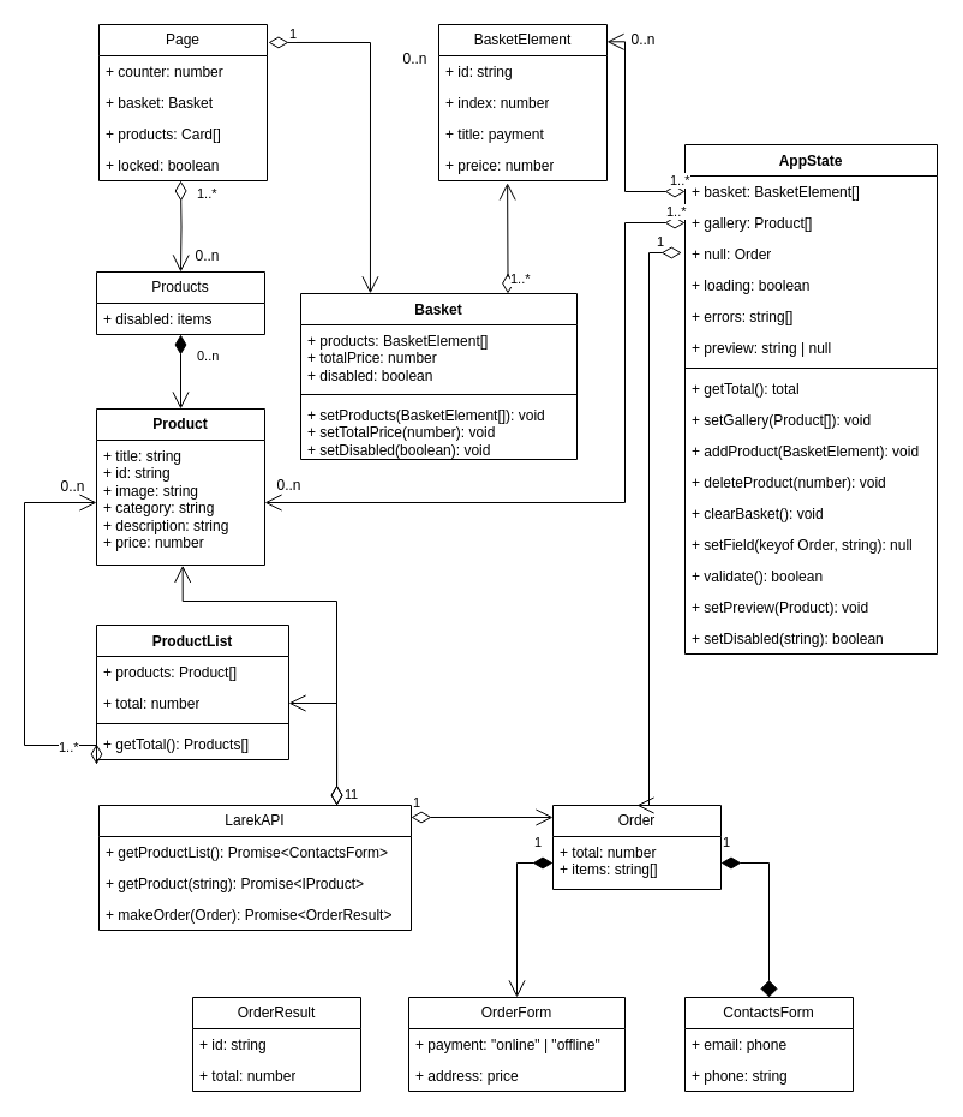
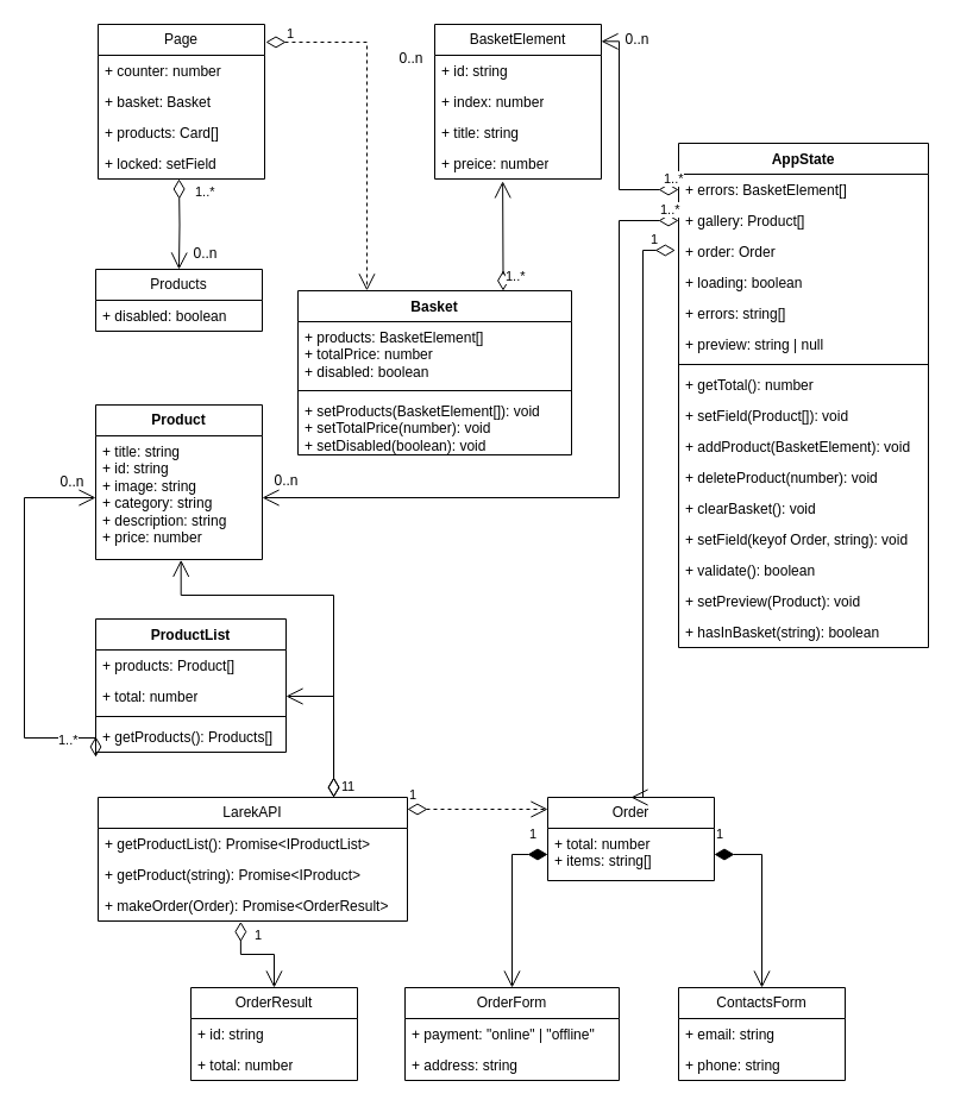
- <mxCell id="19" value="1" style="endArrow=open;html=1;endSize=12;startArrow=diamondThin;startSize=14;startFill=0;edgeStyle=orthogonalEdgeStyle;align=left;verticalAlign=bottom;rounded=0;entryX=0.252;entryY=-0.001;entryDx=0;entryDy=0;entryPerimeter=0;exitX=1.007;exitY=0.115;exitDx=0;exitDy=0;exitPerimeter=0;" parent="1" source="14" target="10" edge="1"><mxGeometry x="-0.89" y="-2" relative="1" as="geometry"><mxPoint x="-30" y="34" as="sourcePoint" /><mxPoint x="308" y="240" as="targetPoint" /><mxPoint as="offset" /><Array as="points"><mxPoint x="308" y="35" /></Array></mxGeometry></mxCell>
+ <mxCell id="19" value="1" style="endArrow=open;html=1;endSize=12;startArrow=diamondThin;startSize=14;startFill=0;edgeStyle=orthogonalEdgeStyle;align=left;verticalAlign=bottom;rounded=0;entryX=0.252;entryY=-0.001;entryDx=0;entryDy=0;entryPerimeter=0;exitX=1.007;exitY=0.115;exitDx=0;exitDy=0;exitPerimeter=0;dashed=1;" parent="1" source="14" target="10" edge="1"><mxGeometry x="-0.89" y="-2" relative="1" as="geometry"><mxPoint x="-30" y="34" as="sourcePoint" /><mxPoint x="308" y="240" as="targetPoint" /><mxPoint as="offset" /><Array as="points"><mxPoint x="308" y="35" /></Array></mxGeometry></mxCell>
- <mxCell id="50" value="+ title: payment" style="text;strokeColor=none;fillColor=none;align=left;verticalAlign=top;spacingLeft=4;spacingRight=4;overflow=hidden;rotatable=0;points=[[0,0.5],[1,0.5]];portConstraint=eastwest;whiteSpace=wrap;html=1;" parent="47" vertex="1"><mxGeometry y="78" width="140" height="26" as="geometry" /></mxCell>
+ <mxCell id="50" value="+ title: string" style="text;strokeColor=none;fillColor=none;align=left;verticalAlign=top;spacingLeft=4;spacingRight=4;overflow=hidden;rotatable=0;points=[[0,0.5],[1,0.5]];portConstraint=eastwest;whiteSpace=wrap;html=1;" parent="47" vertex="1"><mxGeometry y="78" width="140" height="26" as="geometry" /></mxCell>
- <mxCell id="18" value="+ locked: boolean" style="text;strokeColor=none;fillColor=none;align=left;verticalAlign=top;spacingLeft=4;spacingRight=4;overflow=hidden;rotatable=0;points=[[0,0.5],[1,0.5]];portConstraint=eastwest;whiteSpace=wrap;html=1;" parent="14" vertex="1"><mxGeometry y="104" width="140" height="26" as="geometry" /></mxCell>
+ <mxCell id="18" value="+ locked: setField" style="text;strokeColor=none;fillColor=none;align=left;verticalAlign=top;spacingLeft=4;spacingRight=4;overflow=hidden;rotatable=0;points=[[0,0.5],[1,0.5]];portConstraint=eastwest;whiteSpace=wrap;html=1;" parent="14" vertex="1"><mxGeometry y="104" width="140" height="26" as="geometry" /></mxCell>
- <mxCell id="31" value="+ basket: BasketElement[]" style="text;strokeColor=none;fillColor=none;align=left;verticalAlign=top;spacingLeft=4;spacingRight=4;overflow=hidden;rotatable=0;points=[[0,0.5],[1,0.5]];portConstraint=eastwest;whiteSpace=wrap;html=1;" parent="30" vertex="1"><mxGeometry y="26" width="210" height="26" as="geometry" /></mxCell>
+ <mxCell id="31" value="+ errors: BasketElement[]" style="text;strokeColor=none;fillColor=none;align=left;verticalAlign=top;spacingLeft=4;spacingRight=4;overflow=hidden;rotatable=0;points=[[0,0.5],[1,0.5]];portConstraint=eastwest;whiteSpace=wrap;html=1;" parent="30" vertex="1"><mxGeometry y="26" width="210" height="26" as="geometry" /></mxCell>
- <mxCell id="33" value="+ null: Order" style="text;strokeColor=none;fillColor=none;align=left;verticalAlign=top;spacingLeft=4;spacingRight=4;overflow=hidden;rotatable=0;points=[[0,0.5],[1,0.5]];portConstraint=eastwest;whiteSpace=wrap;html=1;" parent="30" vertex="1"><mxGeometry y="78" width="210" height="26" as="geometry" /></mxCell>
+ <mxCell id="33" value="+ order: Order" style="text;strokeColor=none;fillColor=none;align=left;verticalAlign=top;spacingLeft=4;spacingRight=4;overflow=hidden;rotatable=0;points=[[0,0.5],[1,0.5]];portConstraint=eastwest;whiteSpace=wrap;html=1;" parent="30" vertex="1"><mxGeometry y="78" width="210" height="26" as="geometry" /></mxCell>
- <mxCell id="53" value="+ disabled: items" style="text;strokeColor=none;fillColor=none;align=left;verticalAlign=top;spacingLeft=4;spacingRight=4;overflow=hidden;rotatable=0;points=[[0,0.5],[1,0.5]];portConstraint=eastwest;whiteSpace=wrap;html=1;" parent="52" vertex="1"><mxGeometry y="26" width="140" height="26" as="geometry" /></mxCell>
+ <mxCell id="53" value="+ disabled: boolean" style="text;strokeColor=none;fillColor=none;align=left;verticalAlign=top;spacingLeft=4;spacingRight=4;overflow=hidden;rotatable=0;points=[[0,0.5],[1,0.5]];portConstraint=eastwest;whiteSpace=wrap;html=1;" parent="52" vertex="1"><mxGeometry y="26" width="140" height="26" as="geometry" /></mxCell>
- <mxCell id="64" value="0..n" style="endArrow=open;html=1;endSize=12;startArrow=diamondThin;startSize=14;startFill=1;edgeStyle=orthogonalEdgeStyle;align=left;verticalAlign=bottom;rounded=0;exitX=0.5;exitY=1;exitDx=0;exitDy=0;entryX=0.5;entryY=0;entryDx=0;entryDy=0;" parent="1" source="52" target="8" edge="1"><mxGeometry x="-0.143" y="12" relative="1" as="geometry"><mxPoint x="-130" y="340" as="sourcePoint" /><mxPoint x="20" y="410" as="targetPoint" /><mxPoint as="offset" /></mxGeometry></mxCell>
- <mxCell id="38" value="+ getTotal(): total" style="text;strokeColor=none;fillColor=none;align=left;verticalAlign=top;spacingLeft=4;spacingRight=4;overflow=hidden;rotatable=0;points=[[0,0.5],[1,0.5]];portConstraint=eastwest;whiteSpace=wrap;html=1;" parent="30" vertex="1"><mxGeometry y="190" width="210" height="26" as="geometry" /></mxCell>
+ <mxCell id="38" value="+ getTotal(): number" style="text;strokeColor=none;fillColor=none;align=left;verticalAlign=top;spacingLeft=4;spacingRight=4;overflow=hidden;rotatable=0;points=[[0,0.5],[1,0.5]];portConstraint=eastwest;whiteSpace=wrap;html=1;" parent="30" vertex="1"><mxGeometry y="190" width="210" height="26" as="geometry" /></mxCell>
- <mxCell id="39" value="+ setGallery(Product[]): void" style="text;strokeColor=none;fillColor=none;align=left;verticalAlign=top;spacingLeft=4;spacingRight=4;overflow=hidden;rotatable=0;points=[[0,0.5],[1,0.5]];portConstraint=eastwest;whiteSpace=wrap;html=1;" parent="30" vertex="1"><mxGeometry y="216" width="210" height="26" as="geometry" /></mxCell>
+ <mxCell id="39" value="+ setField(Product[]): void" style="text;strokeColor=none;fillColor=none;align=left;verticalAlign=top;spacingLeft=4;spacingRight=4;overflow=hidden;rotatable=0;points=[[0,0.5],[1,0.5]];portConstraint=eastwest;whiteSpace=wrap;html=1;" parent="30" vertex="1"><mxGeometry y="216" width="210" height="26" as="geometry" /></mxCell>
- <mxCell id="43" value="+ setField(keyof Order, string): null" style="text;strokeColor=none;fillColor=none;align=left;verticalAlign=top;spacingLeft=4;spacingRight=4;overflow=hidden;rotatable=0;points=[[0,0.5],[1,0.5]];portConstraint=eastwest;whiteSpace=wrap;html=1;" parent="30" vertex="1"><mxGeometry y="320" width="210" height="26" as="geometry" /></mxCell>
+ <mxCell id="43" value="+ setField(keyof Order, string): void" style="text;strokeColor=none;fillColor=none;align=left;verticalAlign=top;spacingLeft=4;spacingRight=4;overflow=hidden;rotatable=0;points=[[0,0.5],[1,0.5]];portConstraint=eastwest;whiteSpace=wrap;html=1;" parent="30" vertex="1"><mxGeometry y="320" width="210" height="26" as="geometry" /></mxCell>
- <mxCell id="46" value="+ setDisabled(string): boolean" style="text;strokeColor=none;fillColor=none;align=left;verticalAlign=top;spacingLeft=4;spacingRight=4;overflow=hidden;rotatable=0;points=[[0,0.5],[1,0.5]];portConstraint=eastwest;whiteSpace=wrap;html=1;" parent="30" vertex="1"><mxGeometry y="398" width="210" height="26" as="geometry" /></mxCell>
+ <mxCell id="46" value="+ hasInBasket(string): boolean" style="text;strokeColor=none;fillColor=none;align=left;verticalAlign=top;spacingLeft=4;spacingRight=4;overflow=hidden;rotatable=0;points=[[0,0.5],[1,0.5]];portConstraint=eastwest;whiteSpace=wrap;html=1;" parent="30" vertex="1"><mxGeometry y="398" width="210" height="26" as="geometry" /></mxCell>
- <mxCell id="6" value="+ getTotal(): Products[]" style="text;strokeColor=none;fillColor=none;align=left;verticalAlign=top;spacingLeft=4;spacingRight=4;overflow=hidden;rotatable=0;points=[[0,0.5],[1,0.5]];portConstraint=eastwest;whiteSpace=wrap;html=1;" parent="2" vertex="1"><mxGeometry y="86" width="160" height="26" as="geometry" /></mxCell>
+ <mxCell id="6" value="+ getProducts(): Products[]" style="text;strokeColor=none;fillColor=none;align=left;verticalAlign=top;spacingLeft=4;spacingRight=4;overflow=hidden;rotatable=0;points=[[0,0.5],[1,0.5]];portConstraint=eastwest;whiteSpace=wrap;html=1;" parent="2" vertex="1"><mxGeometry y="86" width="160" height="26" as="geometry" /></mxCell>
- <mxCell id="62" value="1" style="endArrow=open;html=1;endSize=12;startArrow=diamondThin;startSize=14;startFill=0;edgeStyle=orthogonalEdgeStyle;align=left;verticalAlign=bottom;rounded=0;entryX=0;entryY=0.143;entryDx=0;entryDy=0;entryPerimeter=0;exitX=1;exitY=0.096;exitDx=0;exitDy=0;exitPerimeter=0;" parent="1" source="20" target="60" edge="1"><mxGeometry x="-1" y="3" relative="1" as="geometry"><mxPoint x="60" y="690" as="sourcePoint" /><mxPoint x="190" y="660" as="targetPoint" /></mxGeometry></mxCell>
+ <mxCell id="62" value="1" style="endArrow=open;html=1;endSize=12;startArrow=diamondThin;startSize=14;startFill=0;edgeStyle=orthogonalEdgeStyle;align=left;verticalAlign=bottom;rounded=0;entryX=0;entryY=0.143;entryDx=0;entryDy=0;entryPerimeter=0;exitX=1;exitY=0.096;exitDx=0;exitDy=0;exitPerimeter=0;dashed=1;" parent="1" source="20" target="60" edge="1"><mxGeometry x="-1" y="3" relative="1" as="geometry"><mxPoint x="60" y="690" as="sourcePoint" /><mxPoint x="190" y="660" as="targetPoint" /></mxGeometry></mxCell>
- <mxCell id="21" value="+ getProductList(): Promise&amp;lt;ContactsForm&amp;gt;" style="text;strokeColor=none;fillColor=none;align=left;verticalAlign=top;spacingLeft=4;spacingRight=4;overflow=hidden;rotatable=0;points=[[0,0.5],[1,0.5]];portConstraint=eastwest;whiteSpace=wrap;html=1;" parent="20" vertex="1"><mxGeometry y="26" width="260" height="26" as="geometry" /></mxCell>
+ <mxCell id="21" value="+ getProductList(): Promise&amp;lt;IProductList&amp;gt;" style="text;strokeColor=none;fillColor=none;align=left;verticalAlign=top;spacingLeft=4;spacingRight=4;overflow=hidden;rotatable=0;points=[[0,0.5],[1,0.5]];portConstraint=eastwest;whiteSpace=wrap;html=1;" parent="20" vertex="1"><mxGeometry y="26" width="260" height="26" as="geometry" /></mxCell>
+ <mxCell id="28" value="1" style="endArrow=open;html=1;endSize=12;startArrow=diamondThin;startSize=14;startFill=0;edgeStyle=orthogonalEdgeStyle;align=left;verticalAlign=bottom;rounded=0;entryX=0.5;entryY=0;entryDx=0;entryDy=0;exitX=0.461;exitY=1.02;exitDx=0;exitDy=0;exitPerimeter=0;" parent="1" source="23" target="25" edge="1"><mxGeometry x="-0.527" y="10" relative="1" as="geometry"><mxPoint x="230" y="780" as="sourcePoint" /><mxPoint x="164" y="830" as="targetPoint" /><mxPoint as="offset" /></mxGeometry></mxCell>
- <mxCell id="69" value="1" style="endArrow=diamond;html=1;endSize=12;startArrow=diamondThin;startSize=14;startFill=1;edgeStyle=orthogonalEdgeStyle;align=left;verticalAlign=bottom;rounded=0;exitX=1;exitY=0.5;exitDx=0;exitDy=0;entryX=0.5;entryY=0;entryDx=0;entryDy=0;" parent="1" source="61" target="57" edge="1"><mxGeometry x="-1" y="8" relative="1" as="geometry"><mxPoint x="630" y="770" as="sourcePoint" /><mxPoint x="790" y="770" as="targetPoint" /><mxPoint as="offset" /></mxGeometry></mxCell>
+ <mxCell id="69" value="1" style="endArrow=open;html=1;endSize=12;startArrow=diamondThin;startSize=14;startFill=1;edgeStyle=orthogonalEdgeStyle;align=left;verticalAlign=bottom;rounded=0;exitX=1;exitY=0.5;exitDx=0;exitDy=0;entryX=0.5;entryY=0;entryDx=0;entryDy=0;" parent="1" source="61" target="57" edge="1"><mxGeometry x="-1" y="8" relative="1" as="geometry"><mxPoint x="630" y="770" as="sourcePoint" /><mxPoint x="790" y="770" as="targetPoint" /><mxPoint as="offset" /></mxGeometry></mxCell>
- <mxCell id="58" value="+ email: phone" style="text;strokeColor=none;fillColor=none;align=left;verticalAlign=top;spacingLeft=4;spacingRight=4;overflow=hidden;rotatable=0;points=[[0,0.5],[1,0.5]];portConstraint=eastwest;whiteSpace=wrap;html=1;" parent="57" vertex="1"><mxGeometry y="26" width="140" height="26" as="geometry" /></mxCell>
+ <mxCell id="58" value="+ email: string" style="text;strokeColor=none;fillColor=none;align=left;verticalAlign=top;spacingLeft=4;spacingRight=4;overflow=hidden;rotatable=0;points=[[0,0.5],[1,0.5]];portConstraint=eastwest;whiteSpace=wrap;html=1;" parent="57" vertex="1"><mxGeometry y="26" width="140" height="26" as="geometry" /></mxCell>
- <mxCell id="56" value="+ address: price" style="text;strokeColor=none;fillColor=none;align=left;verticalAlign=top;spacingLeft=4;spacingRight=4;overflow=hidden;rotatable=0;points=[[0,0.5],[1,0.5]];portConstraint=eastwest;whiteSpace=wrap;html=1;" parent="54" vertex="1"><mxGeometry y="52" width="180" height="26" as="geometry" /></mxCell>
+ <mxCell id="56" value="+ address: string" style="text;strokeColor=none;fillColor=none;align=left;verticalAlign=top;spacingLeft=4;spacingRight=4;overflow=hidden;rotatable=0;points=[[0,0.5],[1,0.5]];portConstraint=eastwest;whiteSpace=wrap;html=1;" parent="54" vertex="1"><mxGeometry y="52" width="180" height="26" as="geometry" /></mxCell>
